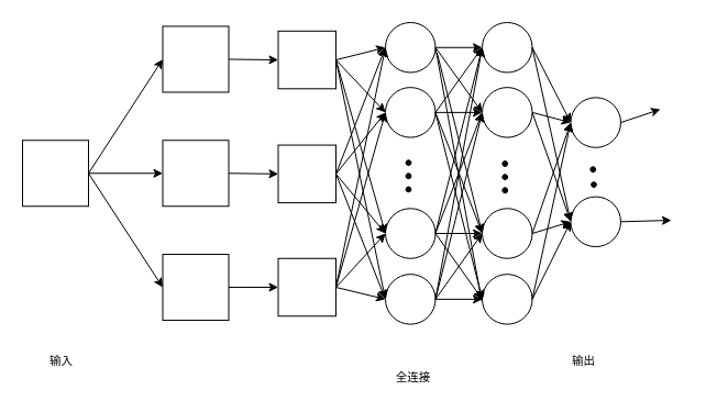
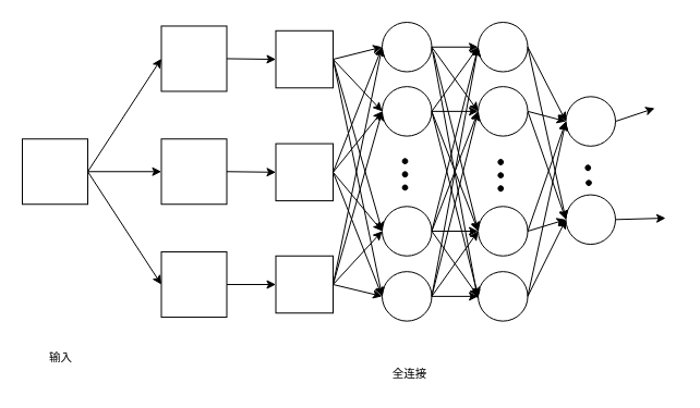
- <mxCell id="3" value="输出" style="text;html=1;align=center;verticalAlign=middle;resizable=0;points=[];autosize=1;labelBorderColor=none;fontSize=10.5;" vertex="1" parent="1"><mxGeometry x="510" y="318" width="40" height="20" as="geometry" /></mxCell>
